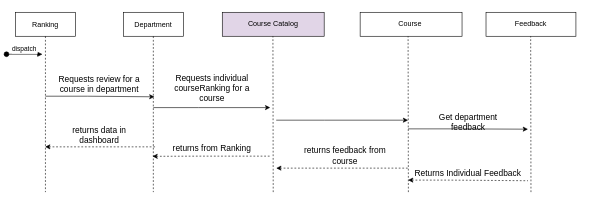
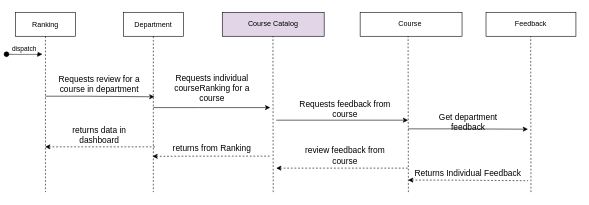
+ <mxCell id="22" value="&lt;span style=&quot;font-size: 14px&quot;&gt;Requests feedback from course&lt;/span&gt;" style="text;html=1;strokeColor=none;fillColor=none;align=center;verticalAlign=middle;whiteSpace=wrap;rounded=0;fontSize=14;" parent="1" vertex="1"><mxGeometry x="485" y="167" width="170" height="30" as="geometry" /></mxCell>
- <mxCell id="23" value="&lt;span style=&quot;font-size: 14px&quot;&gt;returns&amp;nbsp;&lt;/span&gt;feedback from course" style="text;html=1;strokeColor=none;fillColor=none;align=center;verticalAlign=middle;whiteSpace=wrap;rounded=0;fontSize=14;" parent="1" vertex="1"><mxGeometry x="485" y="244" width="170" height="30" as="geometry" /></mxCell>
+ <mxCell id="23" value="&lt;span style=&quot;font-size: 14px&quot;&gt;review&amp;nbsp;&lt;/span&gt;feedback from course" style="text;html=1;strokeColor=none;fillColor=none;align=center;verticalAlign=middle;whiteSpace=wrap;rounded=0;fontSize=14;" parent="1" vertex="1"><mxGeometry x="485" y="244" width="170" height="30" as="geometry" /></mxCell>
